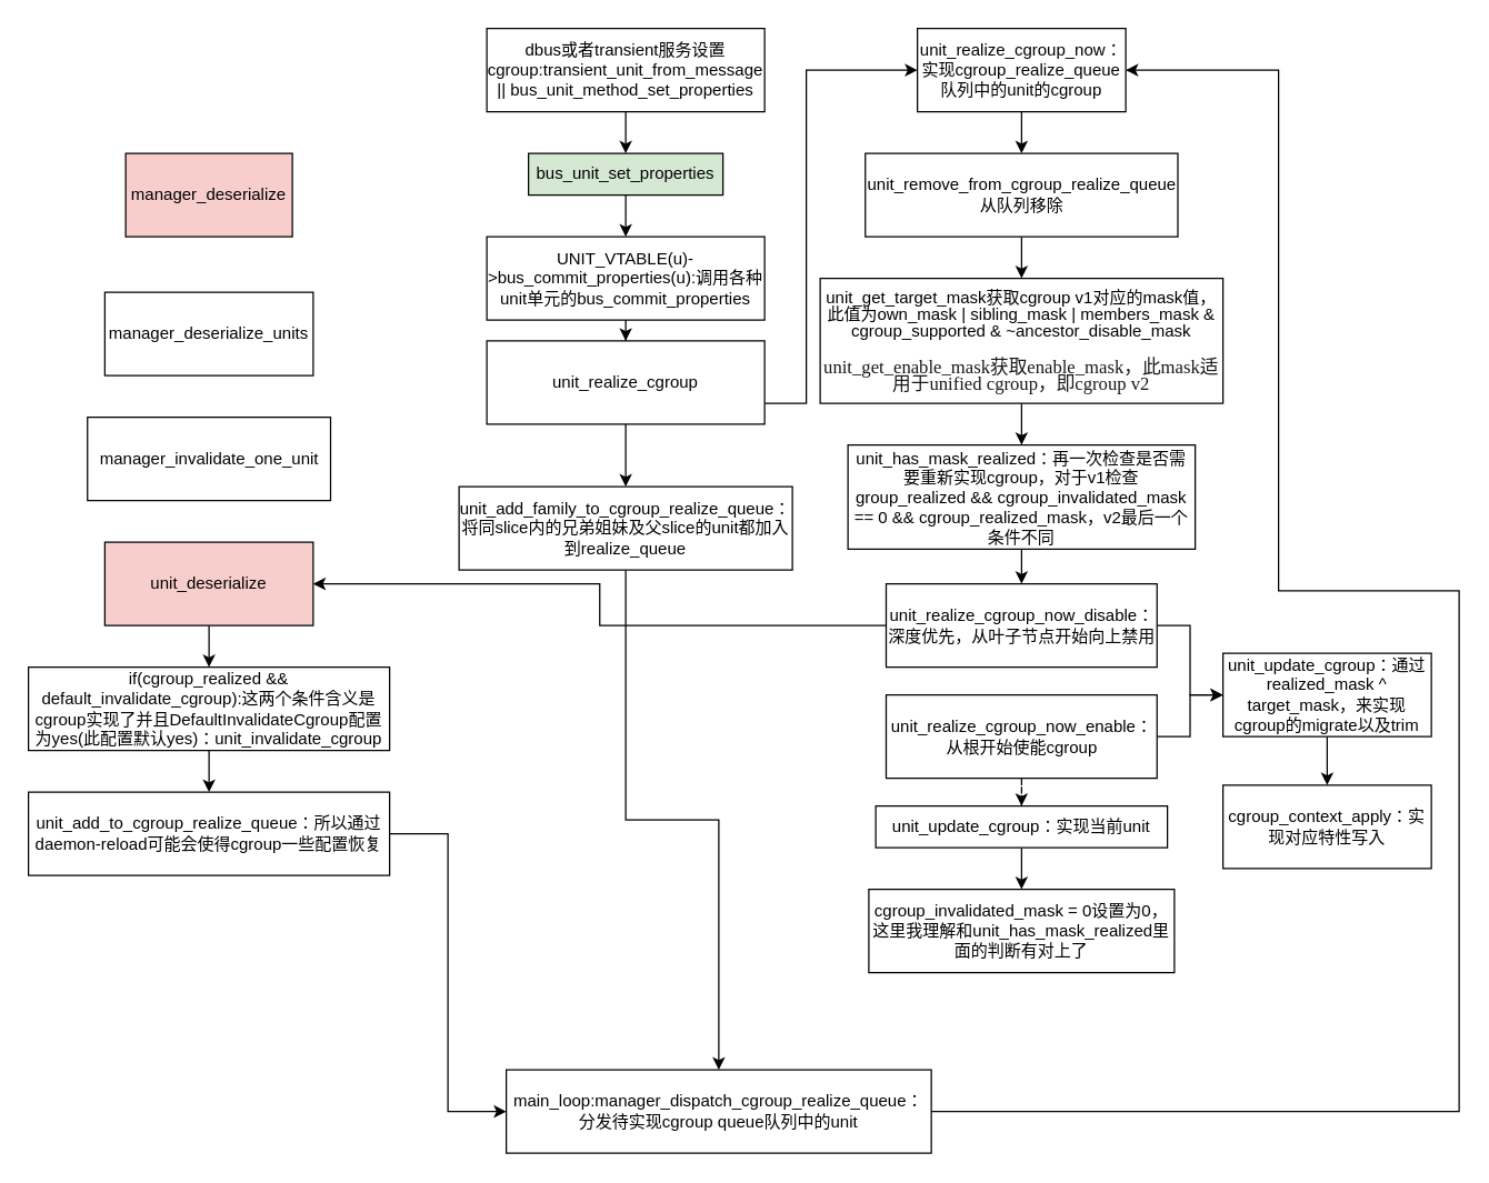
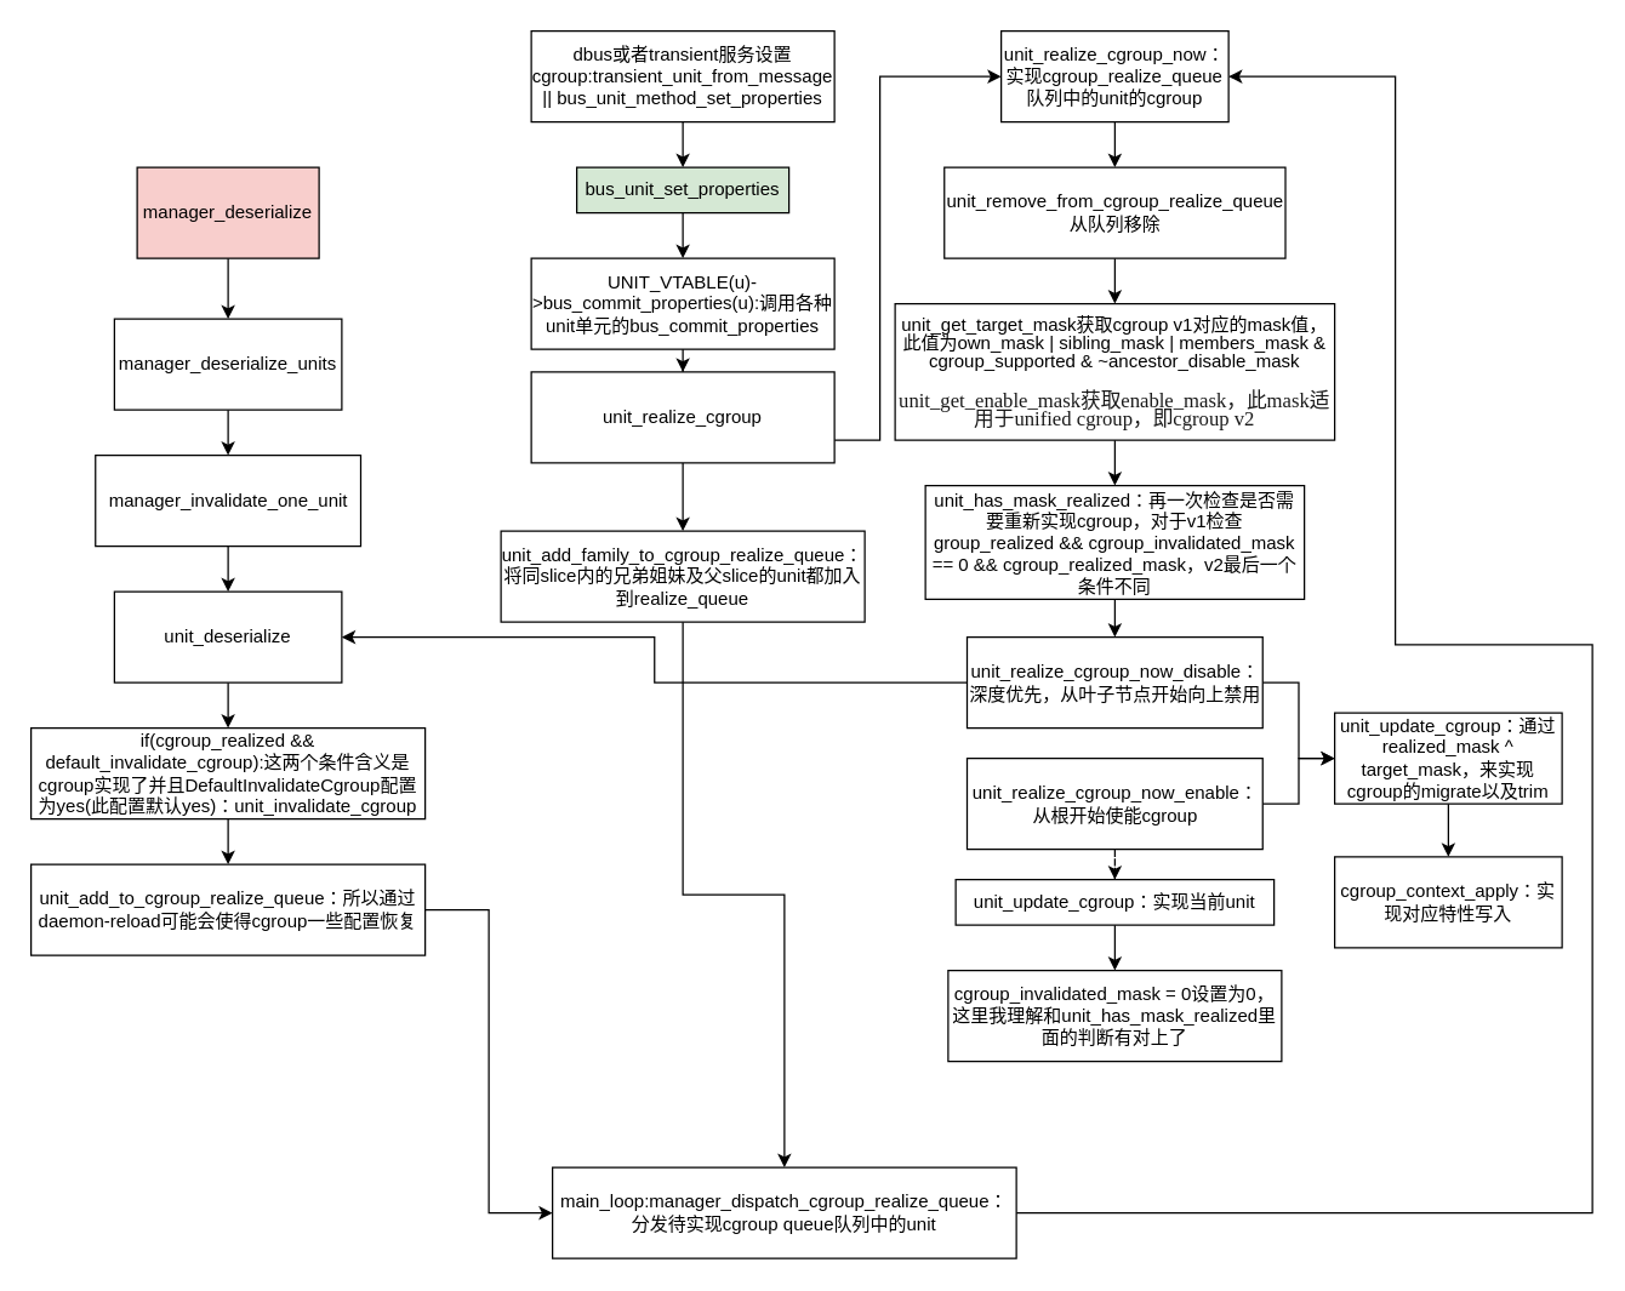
+ <mxCell id="2" value="" style="edgeStyle=orthogonalEdgeStyle;rounded=0;orthogonalLoop=1;jettySize=auto;html=1;" edge="1" parent="1" source="3" target="5"><mxGeometry relative="1" as="geometry" /></mxCell>
+ <mxCell id="4" value="" style="edgeStyle=orthogonalEdgeStyle;rounded=0;orthogonalLoop=1;jettySize=auto;html=1;" edge="1" parent="1" source="5" target="7"><mxGeometry relative="1" as="geometry" /></mxCell>
+ <mxCell id="6" value="" style="edgeStyle=orthogonalEdgeStyle;rounded=0;orthogonalLoop=1;jettySize=auto;html=1;" edge="1" parent="1" source="7" target="9"><mxGeometry relative="1" as="geometry" /></mxCell>
- <mxCell id="9" value="unit_deserialize" style="rounded=0;whiteSpace=wrap;html=1;fillColor=#f8cecc;" vertex="1" parent="1"><mxGeometry x="75" y="390" width="150" height="60" as="geometry" /></mxCell>
+ <mxCell id="9" value="unit_deserialize" style="rounded=0;whiteSpace=wrap;html=1;" vertex="1" parent="1"><mxGeometry x="75" y="390" width="150" height="60" as="geometry" /></mxCell>
